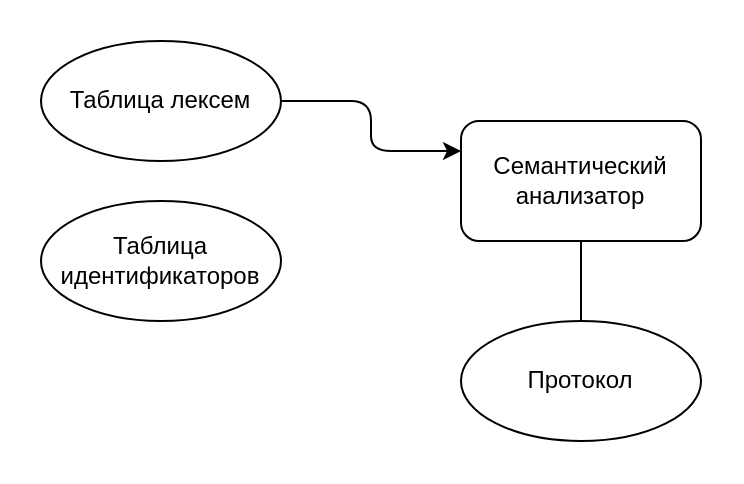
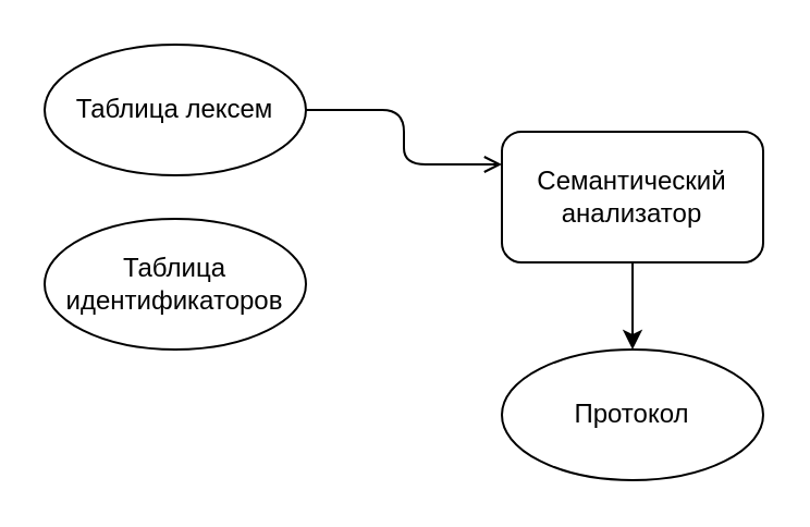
- <mxCell id="4" style="edgeStyle=orthogonalEdgeStyle;orthogonalLoop=1;jettySize=auto;html=1;exitX=1;exitY=0.5;exitDx=0;exitDy=0;entryX=0;entryY=0.25;entryDx=0;entryDy=0;rounded=1;" edge="1" parent="1" source="5" target="3"><mxGeometry relative="1" as="geometry" /></mxCell>
+ <mxCell id="4" style="edgeStyle=orthogonalEdgeStyle;orthogonalLoop=1;jettySize=auto;html=1;exitX=1;exitY=0.5;exitDx=0;exitDy=0;entryX=0;entryY=0.25;entryDx=0;entryDy=0;rounded=1;endArrow=open;" edge="1" parent="1" source="5" target="3"><mxGeometry relative="1" as="geometry" /></mxCell>
- <mxCell id="2" style="edgeStyle=orthogonalEdgeStyle;curved=1;orthogonalLoop=1;jettySize=auto;html=1;exitX=0.5;exitY=1;exitDx=0;exitDy=0;entryX=0.5;entryY=0;entryDx=0;entryDy=0;endArrow=none;" parent="1" source="3" target="7" edge="1"><mxGeometry relative="1" as="geometry" /></mxCell>
+ <mxCell id="2" style="edgeStyle=orthogonalEdgeStyle;curved=1;orthogonalLoop=1;jettySize=auto;html=1;exitX=0.5;exitY=1;exitDx=0;exitDy=0;entryX=0.5;entryY=0;entryDx=0;entryDy=0;" parent="1" source="3" target="7" edge="1"><mxGeometry relative="1" as="geometry" /></mxCell>
